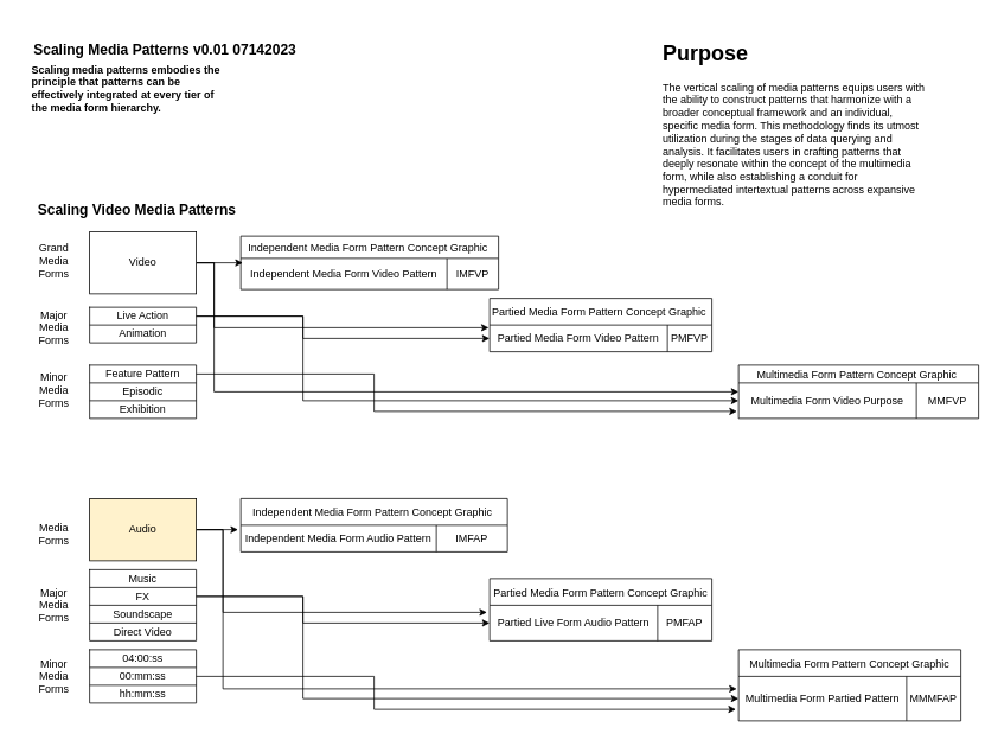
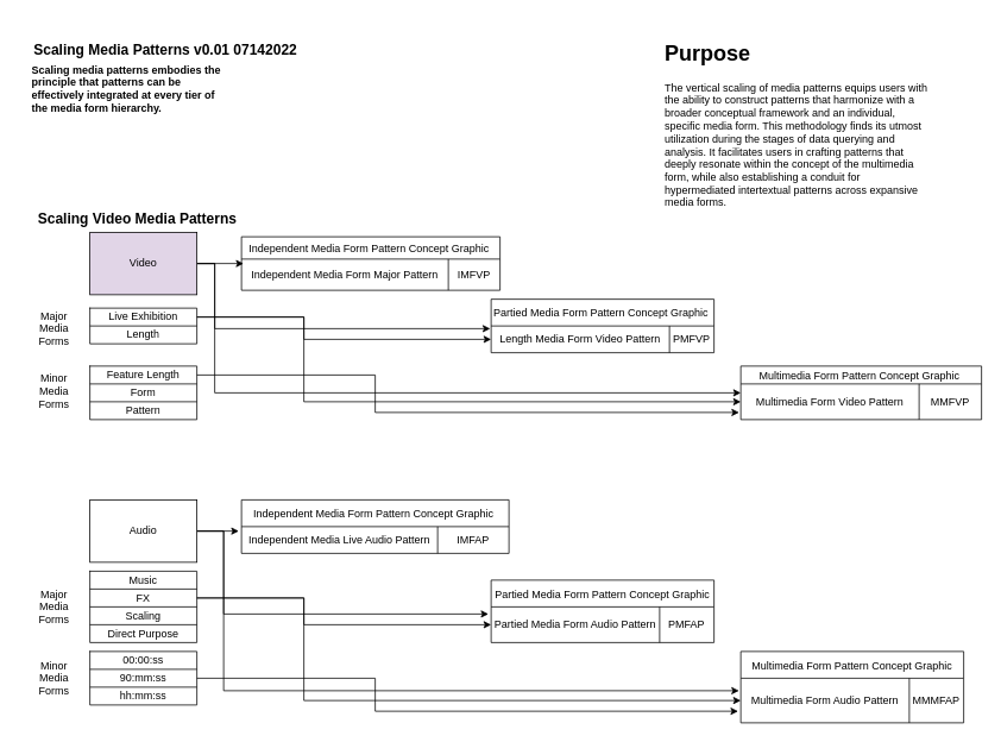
- <mxCell id="74" value="&lt;b&gt;&lt;font style=&quot;font-size: 16px;&quot;&gt;Scaling Media Patterns v0.01 07142023&lt;/font&gt;&lt;/b&gt;" style="text;html=1;strokeColor=none;fillColor=none;align=center;verticalAlign=middle;whiteSpace=wrap;rounded=0;" parent="1" vertex="1"><mxGeometry y="40" width="330" height="30" as="geometry" x="20" /></mxCell>
+ <mxCell id="74" value="&lt;b&gt;&lt;font style=&quot;font-size: 16px;&quot;&gt;Scaling Media Patterns v0.01 07142022&lt;/font&gt;&lt;/b&gt;" style="text;html=1;strokeColor=none;fillColor=none;align=center;verticalAlign=middle;whiteSpace=wrap;rounded=0;" parent="1" vertex="1"><mxGeometry y="40" width="330" height="30" as="geometry" x="20" /></mxCell>
- <mxCell id="77" value="&lt;span style=&quot;font-size: 16px;&quot;&gt;Scaling Video Media Patterns&lt;/span&gt;" style="text;html=1;strokeColor=none;fillColor=none;align=left;verticalAlign=middle;whiteSpace=wrap;rounded=0;fontStyle=1;fontSize=16;" parent="1" vertex="1"><mxGeometry x="40" y="220" width="260" height="30" as="geometry" /></mxCell>
+ <mxCell id="77" value="&lt;span style=&quot;font-size: 16px;&quot;&gt;Scaling Video Media Patterns&lt;/span&gt;" style="text;html=1;strokeColor=none;fillColor=none;align=left;verticalAlign=middle;whiteSpace=wrap;rounded=0;fontStyle=1;fontSize=16;" parent="1" vertex="1"><mxGeometry x="40" y="230" width="260" height="30" as="geometry" /></mxCell>
- <mxCell id="6" value="Grand&lt;br&gt;Media Forms" style="text;html=1;strokeColor=none;fillColor=none;align=center;verticalAlign=middle;whiteSpace=wrap;rounded=0;" parent="1" vertex="1"><mxGeometry x="30" y="277.5" width="60" height="30" as="geometry" /></mxCell>
- <mxCell id="5" value="Video" style="rounded=0;whiteSpace=wrap;html=1;" parent="1" vertex="1"><mxGeometry x="100" y="260" width="120" height="70" as="geometry" /></mxCell>
+ <mxCell id="5" value="Video" style="rounded=0;whiteSpace=wrap;html=1;fillColor=#e1d5e7;" parent="1" vertex="1"><mxGeometry x="100" y="260" width="120" height="70" as="geometry" /></mxCell>
- <mxCell id="23" value="Independent Media Form Video Pattern" style="shape=partialRectangle;html=1;whiteSpace=wrap;connectable=0;strokeColor=inherit;overflow=hidden;fillColor=none;top=0;left=0;bottom=0;right=0;pointerEvents=1;" parent="22" vertex="1"><mxGeometry width="232" height="35" as="geometry"><mxRectangle width="232" height="35" as="alternateBounds" /></mxGeometry></mxCell>
+ <mxCell id="23" value="Independent Media Form Major Pattern" style="shape=partialRectangle;html=1;whiteSpace=wrap;connectable=0;strokeColor=inherit;overflow=hidden;fillColor=none;top=0;left=0;bottom=0;right=0;pointerEvents=1;" parent="22" vertex="1"><mxGeometry width="232" height="35" as="geometry"><mxRectangle width="232" height="35" as="alternateBounds" /></mxGeometry></mxCell>
- <mxCell id="10" value="Live Action" style="shape=partialRectangle;html=1;whiteSpace=wrap;connectable=0;strokeColor=inherit;overflow=hidden;fillColor=none;top=0;left=0;bottom=0;right=0;pointerEvents=1;" parent="9" vertex="1"><mxGeometry width="120" height="20" as="geometry"><mxRectangle width="120" height="20" as="alternateBounds" /></mxGeometry></mxCell>
+ <mxCell id="10" value="Live Exhibition" style="shape=partialRectangle;html=1;whiteSpace=wrap;connectable=0;strokeColor=inherit;overflow=hidden;fillColor=none;top=0;left=0;bottom=0;right=0;pointerEvents=1;" parent="9" vertex="1"><mxGeometry width="120" height="20" as="geometry"><mxRectangle width="120" height="20" as="alternateBounds" /></mxGeometry></mxCell>
- <mxCell id="12" value="Animation" style="shape=partialRectangle;html=1;whiteSpace=wrap;connectable=0;strokeColor=inherit;overflow=hidden;fillColor=none;top=0;left=0;bottom=0;right=0;pointerEvents=1;" parent="11" vertex="1"><mxGeometry width="120" height="20" as="geometry"><mxRectangle width="120" height="20" as="alternateBounds" /></mxGeometry></mxCell>
+ <mxCell id="12" value="Length" style="shape=partialRectangle;html=1;whiteSpace=wrap;connectable=0;strokeColor=inherit;overflow=hidden;fillColor=none;top=0;left=0;bottom=0;right=0;pointerEvents=1;" parent="11" vertex="1"><mxGeometry width="120" height="20" as="geometry"><mxRectangle width="120" height="20" as="alternateBounds" /></mxGeometry></mxCell>
- <mxCell id="54" value="Partied Media Form Video Pattern" style="shape=partialRectangle;html=1;whiteSpace=wrap;connectable=0;strokeColor=inherit;overflow=hidden;fillColor=none;top=0;left=0;bottom=0;right=0;pointerEvents=1;" parent="53" vertex="1"><mxGeometry width="200" height="30" as="geometry"><mxRectangle width="200" height="30" as="alternateBounds" /></mxGeometry></mxCell>
+ <mxCell id="54" value="Length Media Form Video Pattern" style="shape=partialRectangle;html=1;whiteSpace=wrap;connectable=0;strokeColor=inherit;overflow=hidden;fillColor=none;top=0;left=0;bottom=0;right=0;pointerEvents=1;" parent="53" vertex="1"><mxGeometry width="200" height="30" as="geometry"><mxRectangle width="200" height="30" as="alternateBounds" /></mxGeometry></mxCell>
- <mxCell id="16" value="Feature Pattern" style="shape=partialRectangle;html=1;whiteSpace=wrap;connectable=0;strokeColor=inherit;overflow=hidden;fillColor=none;top=0;left=0;bottom=0;right=0;pointerEvents=1;" parent="15" vertex="1"><mxGeometry width="120" height="20" as="geometry"><mxRectangle width="120" height="20" as="alternateBounds" /></mxGeometry></mxCell>
+ <mxCell id="16" value="Feature Length" style="shape=partialRectangle;html=1;whiteSpace=wrap;connectable=0;strokeColor=inherit;overflow=hidden;fillColor=none;top=0;left=0;bottom=0;right=0;pointerEvents=1;" parent="15" vertex="1"><mxGeometry width="120" height="20" as="geometry"><mxRectangle width="120" height="20" as="alternateBounds" /></mxGeometry></mxCell>
- <mxCell id="18" value="Episodic" style="shape=partialRectangle;html=1;whiteSpace=wrap;connectable=0;strokeColor=inherit;overflow=hidden;fillColor=none;top=0;left=0;bottom=0;right=0;pointerEvents=1;" parent="17" vertex="1"><mxGeometry width="120" height="20" as="geometry"><mxRectangle width="120" height="20" as="alternateBounds" /></mxGeometry></mxCell>
+ <mxCell id="18" value="Form" style="shape=partialRectangle;html=1;whiteSpace=wrap;connectable=0;strokeColor=inherit;overflow=hidden;fillColor=none;top=0;left=0;bottom=0;right=0;pointerEvents=1;" parent="17" vertex="1"><mxGeometry width="120" height="20" as="geometry"><mxRectangle width="120" height="20" as="alternateBounds" /></mxGeometry></mxCell>
- <mxCell id="58" value="Multimedia Form Video Purpose" style="shape=partialRectangle;html=1;whiteSpace=wrap;connectable=0;strokeColor=inherit;overflow=hidden;fillColor=none;top=0;left=0;bottom=0;right=0;pointerEvents=1;" parent="57" vertex="1"><mxGeometry width="200" height="40" as="geometry"><mxRectangle width="200" height="40" as="alternateBounds" /></mxGeometry></mxCell>
+ <mxCell id="58" value="Multimedia Form Video Pattern" style="shape=partialRectangle;html=1;whiteSpace=wrap;connectable=0;strokeColor=inherit;overflow=hidden;fillColor=none;top=0;left=0;bottom=0;right=0;pointerEvents=1;" parent="57" vertex="1"><mxGeometry width="200" height="40" as="geometry"><mxRectangle width="200" height="40" as="alternateBounds" /></mxGeometry></mxCell>
- <mxCell id="20" value="Exhibition" style="shape=partialRectangle;html=1;whiteSpace=wrap;connectable=0;strokeColor=inherit;overflow=hidden;fillColor=none;top=0;left=0;bottom=0;right=0;pointerEvents=1;" parent="19" vertex="1"><mxGeometry width="120" height="20" as="geometry"><mxRectangle width="120" height="20" as="alternateBounds" /></mxGeometry></mxCell>
+ <mxCell id="20" value="Pattern" style="shape=partialRectangle;html=1;whiteSpace=wrap;connectable=0;strokeColor=inherit;overflow=hidden;fillColor=none;top=0;left=0;bottom=0;right=0;pointerEvents=1;" parent="19" vertex="1"><mxGeometry width="120" height="20" as="geometry"><mxRectangle width="120" height="20" as="alternateBounds" /></mxGeometry></mxCell>
- <mxCell id="32" value="Audio" style="rounded=0;whiteSpace=wrap;html=1;fillColor=#fff2cc;" parent="1" vertex="1"><mxGeometry x="100" y="560" width="120" height="70" as="geometry" /></mxCell>
+ <mxCell id="32" value="Audio" style="rounded=0;whiteSpace=wrap;html=1;" parent="1" vertex="1"><mxGeometry x="100" y="560" width="120" height="70" as="geometry" /></mxCell>
- <mxCell id="49" value="Media Forms" style="text;html=1;strokeColor=none;fillColor=none;align=center;verticalAlign=middle;whiteSpace=wrap;rounded=0;" parent="1" vertex="1"><mxGeometry x="30" y="585" width="60" height="30" as="geometry" /></mxCell>
- <mxCell id="27" value="Independent Media Form Audio Pattern" style="shape=partialRectangle;html=1;whiteSpace=wrap;connectable=0;strokeColor=inherit;overflow=hidden;fillColor=none;top=0;left=0;bottom=0;right=0;pointerEvents=1;" parent="26" vertex="1"><mxGeometry width="220" height="30" as="geometry"><mxRectangle width="220" height="30" as="alternateBounds" /></mxGeometry></mxCell>
+ <mxCell id="27" value="Independent Media Live Audio Pattern" style="shape=partialRectangle;html=1;whiteSpace=wrap;connectable=0;strokeColor=inherit;overflow=hidden;fillColor=none;top=0;left=0;bottom=0;right=0;pointerEvents=1;" parent="26" vertex="1"><mxGeometry width="220" height="30" as="geometry"><mxRectangle width="220" height="30" as="alternateBounds" /></mxGeometry></mxCell>
- <mxCell id="39" value="Soundscape" style="shape=partialRectangle;html=1;whiteSpace=wrap;connectable=0;strokeColor=inherit;overflow=hidden;fillColor=none;top=0;left=0;bottom=0;right=0;pointerEvents=1;" parent="38" vertex="1"><mxGeometry width="120" height="20" as="geometry"><mxRectangle width="120" height="20" as="alternateBounds" /></mxGeometry></mxCell>
+ <mxCell id="39" value="Scaling" style="shape=partialRectangle;html=1;whiteSpace=wrap;connectable=0;strokeColor=inherit;overflow=hidden;fillColor=none;top=0;left=0;bottom=0;right=0;pointerEvents=1;" parent="38" vertex="1"><mxGeometry width="120" height="20" as="geometry"><mxRectangle width="120" height="20" as="alternateBounds" /></mxGeometry></mxCell>
- <mxCell id="65" value="Partied Live Form Audio Pattern" style="shape=partialRectangle;html=1;whiteSpace=wrap;connectable=0;strokeColor=inherit;overflow=hidden;fillColor=none;top=0;left=0;bottom=0;right=0;pointerEvents=1;" parent="64" vertex="1"><mxGeometry width="189" height="40" as="geometry"><mxRectangle width="189" height="40" as="alternateBounds" /></mxGeometry></mxCell>
+ <mxCell id="65" value="Partied Media Form Audio Pattern" style="shape=partialRectangle;html=1;whiteSpace=wrap;connectable=0;strokeColor=inherit;overflow=hidden;fillColor=none;top=0;left=0;bottom=0;right=0;pointerEvents=1;" parent="64" vertex="1"><mxGeometry width="189" height="40" as="geometry"><mxRectangle width="189" height="40" as="alternateBounds" /></mxGeometry></mxCell>
- <mxCell id="41" value="Direct Video" style="shape=partialRectangle;html=1;whiteSpace=wrap;connectable=0;strokeColor=inherit;overflow=hidden;fillColor=none;top=0;left=0;bottom=0;right=0;pointerEvents=1;" parent="40" vertex="1"><mxGeometry width="120" height="20" as="geometry"><mxRectangle width="120" height="20" as="alternateBounds" /></mxGeometry></mxCell>
+ <mxCell id="41" value="Direct Purpose" style="shape=partialRectangle;html=1;whiteSpace=wrap;connectable=0;strokeColor=inherit;overflow=hidden;fillColor=none;top=0;left=0;bottom=0;right=0;pointerEvents=1;" parent="40" vertex="1"><mxGeometry width="120" height="20" as="geometry"><mxRectangle width="120" height="20" as="alternateBounds" /></mxGeometry></mxCell>
- <mxCell id="44" value="04:00:ss" style="shape=partialRectangle;html=1;whiteSpace=wrap;connectable=0;strokeColor=inherit;overflow=hidden;fillColor=none;top=0;left=0;bottom=0;right=0;pointerEvents=1;" parent="43" vertex="1"><mxGeometry width="120" height="20" as="geometry"><mxRectangle width="120" height="20" as="alternateBounds" /></mxGeometry></mxCell>
+ <mxCell id="44" value="00:00:ss" style="shape=partialRectangle;html=1;whiteSpace=wrap;connectable=0;strokeColor=inherit;overflow=hidden;fillColor=none;top=0;left=0;bottom=0;right=0;pointerEvents=1;" parent="43" vertex="1"><mxGeometry width="120" height="20" as="geometry"><mxRectangle width="120" height="20" as="alternateBounds" /></mxGeometry></mxCell>
- <mxCell id="46" value="00:mm:ss" style="shape=partialRectangle;html=1;whiteSpace=wrap;connectable=0;strokeColor=inherit;overflow=hidden;fillColor=none;top=0;left=0;bottom=0;right=0;pointerEvents=1;" parent="45" vertex="1"><mxGeometry width="120" height="20" as="geometry"><mxRectangle width="120" height="20" as="alternateBounds" /></mxGeometry></mxCell>
+ <mxCell id="46" value="90:mm:ss" style="shape=partialRectangle;html=1;whiteSpace=wrap;connectable=0;strokeColor=inherit;overflow=hidden;fillColor=none;top=0;left=0;bottom=0;right=0;pointerEvents=1;" parent="45" vertex="1"><mxGeometry width="120" height="20" as="geometry"><mxRectangle width="120" height="20" as="alternateBounds" /></mxGeometry></mxCell>
- <mxCell id="69" value="Multimedia Form Partied Pattern" style="shape=partialRectangle;html=1;whiteSpace=wrap;connectable=0;strokeColor=inherit;overflow=hidden;fillColor=none;top=0;left=0;bottom=0;right=0;pointerEvents=1;" parent="68" vertex="1"><mxGeometry width="189" height="50" as="geometry"><mxRectangle width="189" height="50" as="alternateBounds" /></mxGeometry></mxCell>
+ <mxCell id="69" value="Multimedia Form Audio Pattern" style="shape=partialRectangle;html=1;whiteSpace=wrap;connectable=0;strokeColor=inherit;overflow=hidden;fillColor=none;top=0;left=0;bottom=0;right=0;pointerEvents=1;" parent="68" vertex="1"><mxGeometry width="189" height="50" as="geometry"><mxRectangle width="189" height="50" as="alternateBounds" /></mxGeometry></mxCell>
